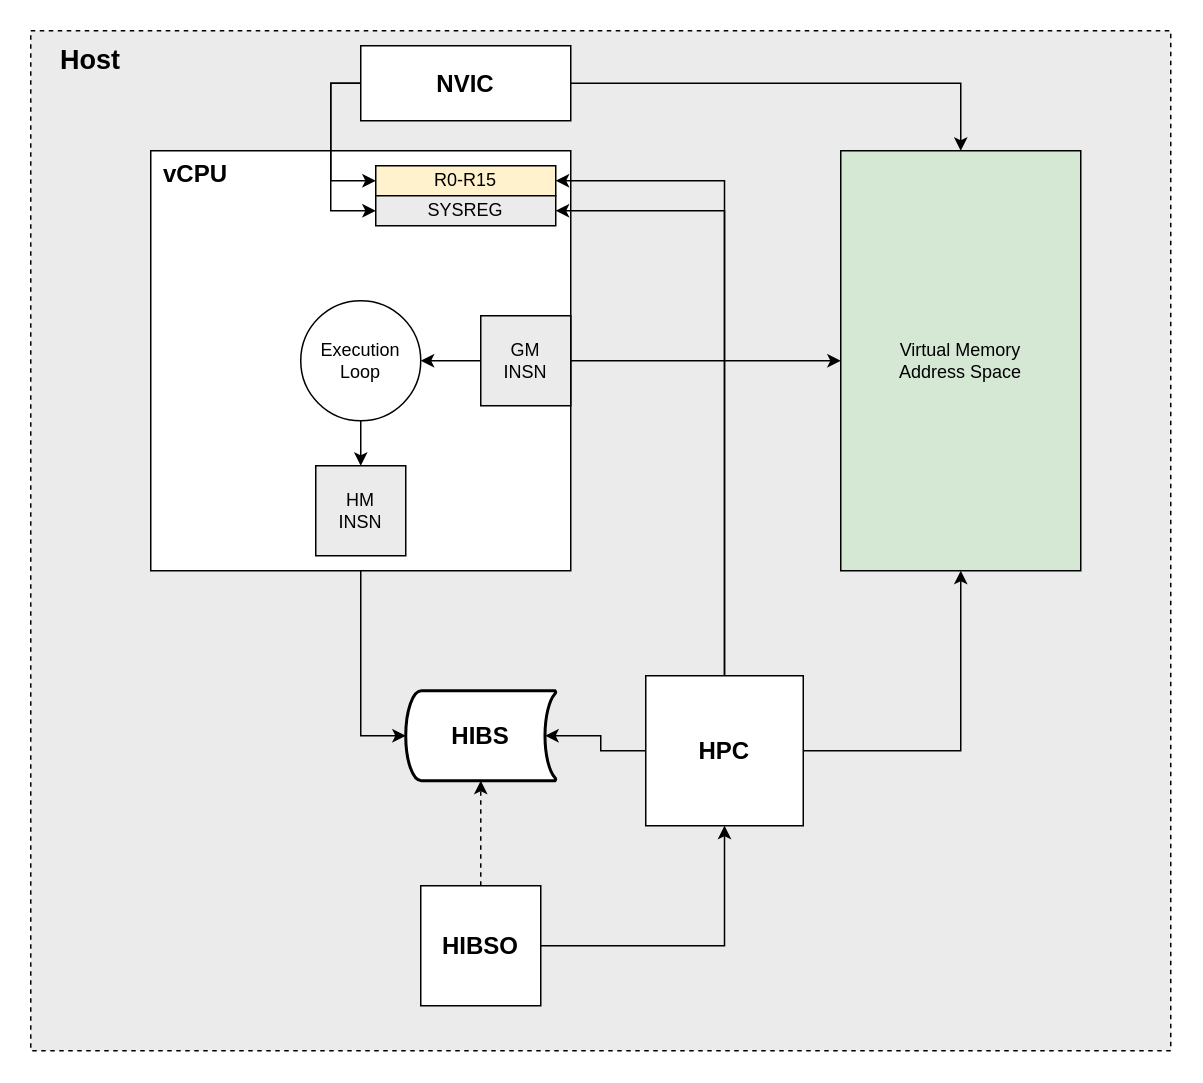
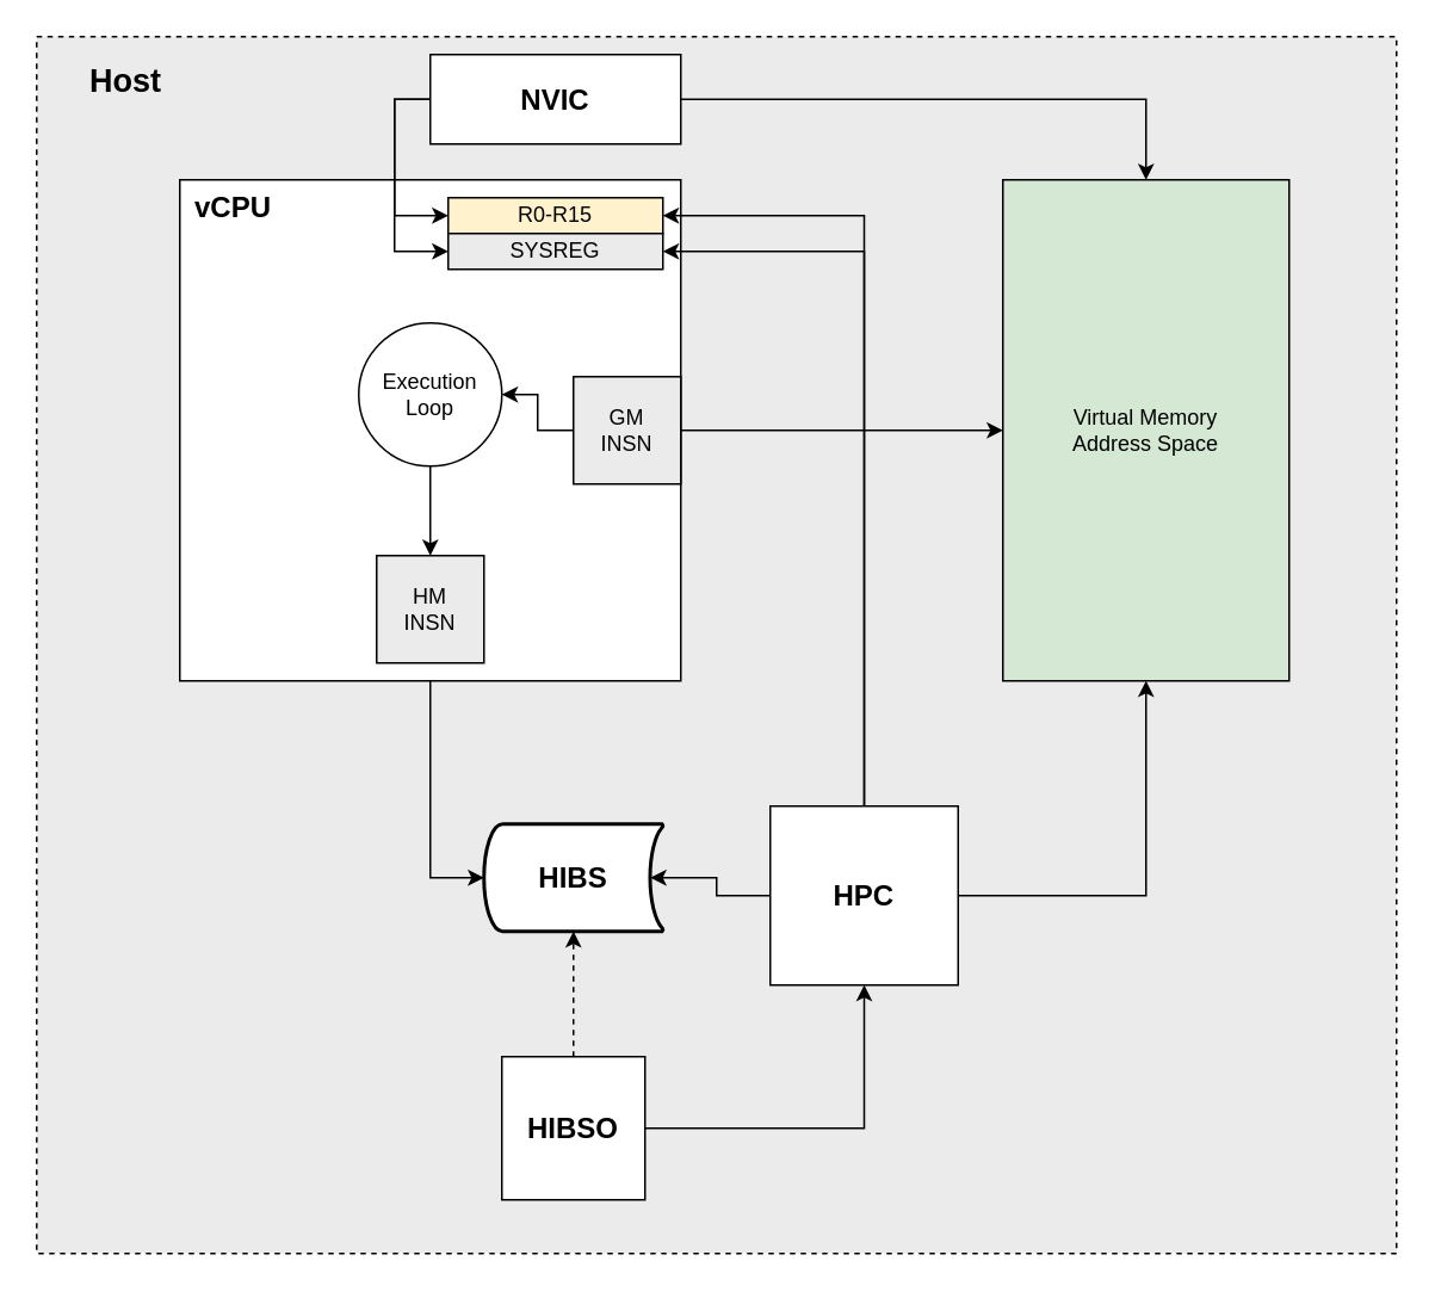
- <mxCell id="5" value="&lt;font style=&quot;font-size: 18px;&quot;&gt;&lt;b&gt;Host&lt;/b&gt;&lt;/font&gt;" style="text;html=1;align=center;verticalAlign=middle;whiteSpace=wrap;rounded=0;" vertex="1" parent="1"><mxGeometry x="20" y="20" width="80" height="40" as="geometry" /></mxCell>
+ <mxCell id="5" value="&lt;font style=&quot;font-size: 18px;&quot;&gt;&lt;b&gt;Host&lt;/b&gt;&lt;/font&gt;" style="text;html=1;align=center;verticalAlign=middle;whiteSpace=wrap;rounded=0;" vertex="1" parent="1"><mxGeometry x="30" y="25" width="80" height="40" as="geometry" /></mxCell>
- <mxCell id="24" value="Execution Loop" style="ellipse;whiteSpace=wrap;html=1;aspect=fixed;" vertex="1" parent="1"><mxGeometry x="200" y="200" width="80" height="80" as="geometry" /></mxCell>
+ <mxCell id="24" value="Execution Loop" style="ellipse;whiteSpace=wrap;html=1;aspect=fixed;" vertex="1" parent="1"><mxGeometry x="200" y="180" width="80" height="80" as="geometry" /></mxCell>
